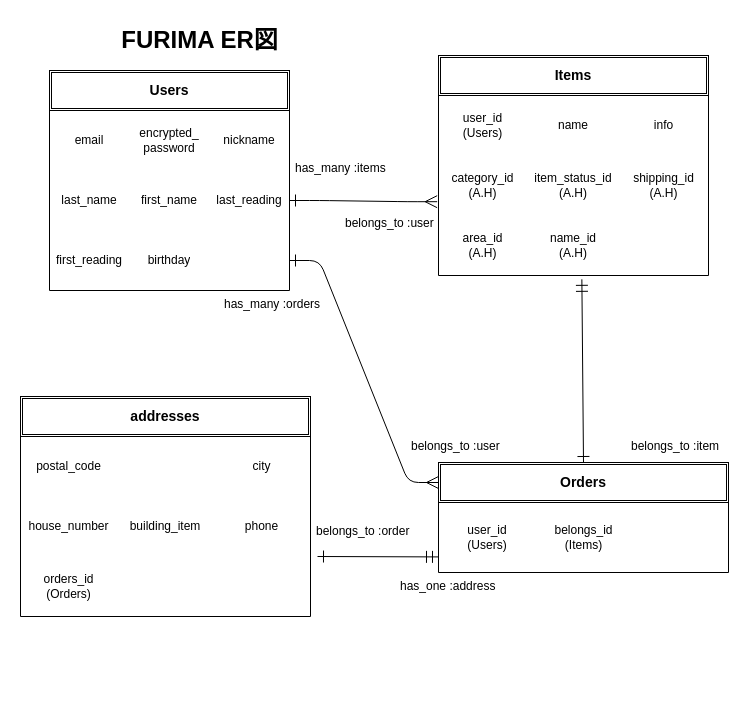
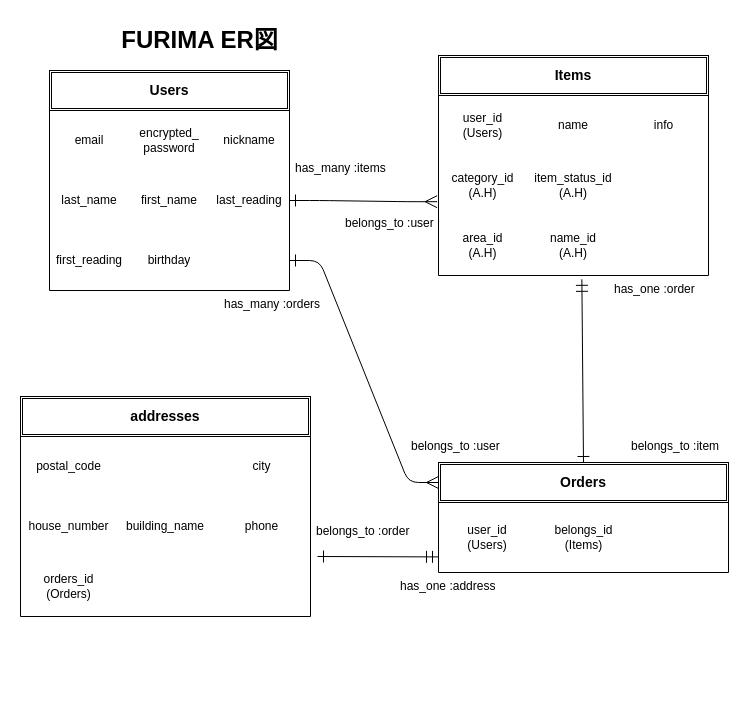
- <mxCell id="29" value="shipping_id&lt;br&gt;(A.H)" style="shape=partialRectangle;html=1;whiteSpace=wrap;connectable=0;fillColor=none;top=0;left=0;bottom=0;right=0;overflow=hidden;" parent="26" vertex="1"><mxGeometry x="181" width="89" height="60" as="geometry" /></mxCell>
+ <mxCell id="46" value="has_one :order" style="text;strokeColor=none;fillColor=none;spacingLeft=4;spacingRight=4;overflow=hidden;rotatable=0;points=[[0,0.5],[1,0.5]];portConstraint=eastwest;fontSize=12;" parent="1" vertex="1"><mxGeometry x="608" y="275" width="100" height="30" as="geometry" /></mxCell>
- <mxCell id="55" value="building_item" style="shape=partialRectangle;html=1;whiteSpace=wrap;connectable=0;fillColor=none;top=0;left=0;bottom=0;right=0;overflow=hidden;" parent="53" vertex="1"><mxGeometry x="97" width="96" height="60" as="geometry" /></mxCell>
+ <mxCell id="55" value="building_name" style="shape=partialRectangle;html=1;whiteSpace=wrap;connectable=0;fillColor=none;top=0;left=0;bottom=0;right=0;overflow=hidden;" parent="53" vertex="1"><mxGeometry x="97" width="96" height="60" as="geometry" /></mxCell>
